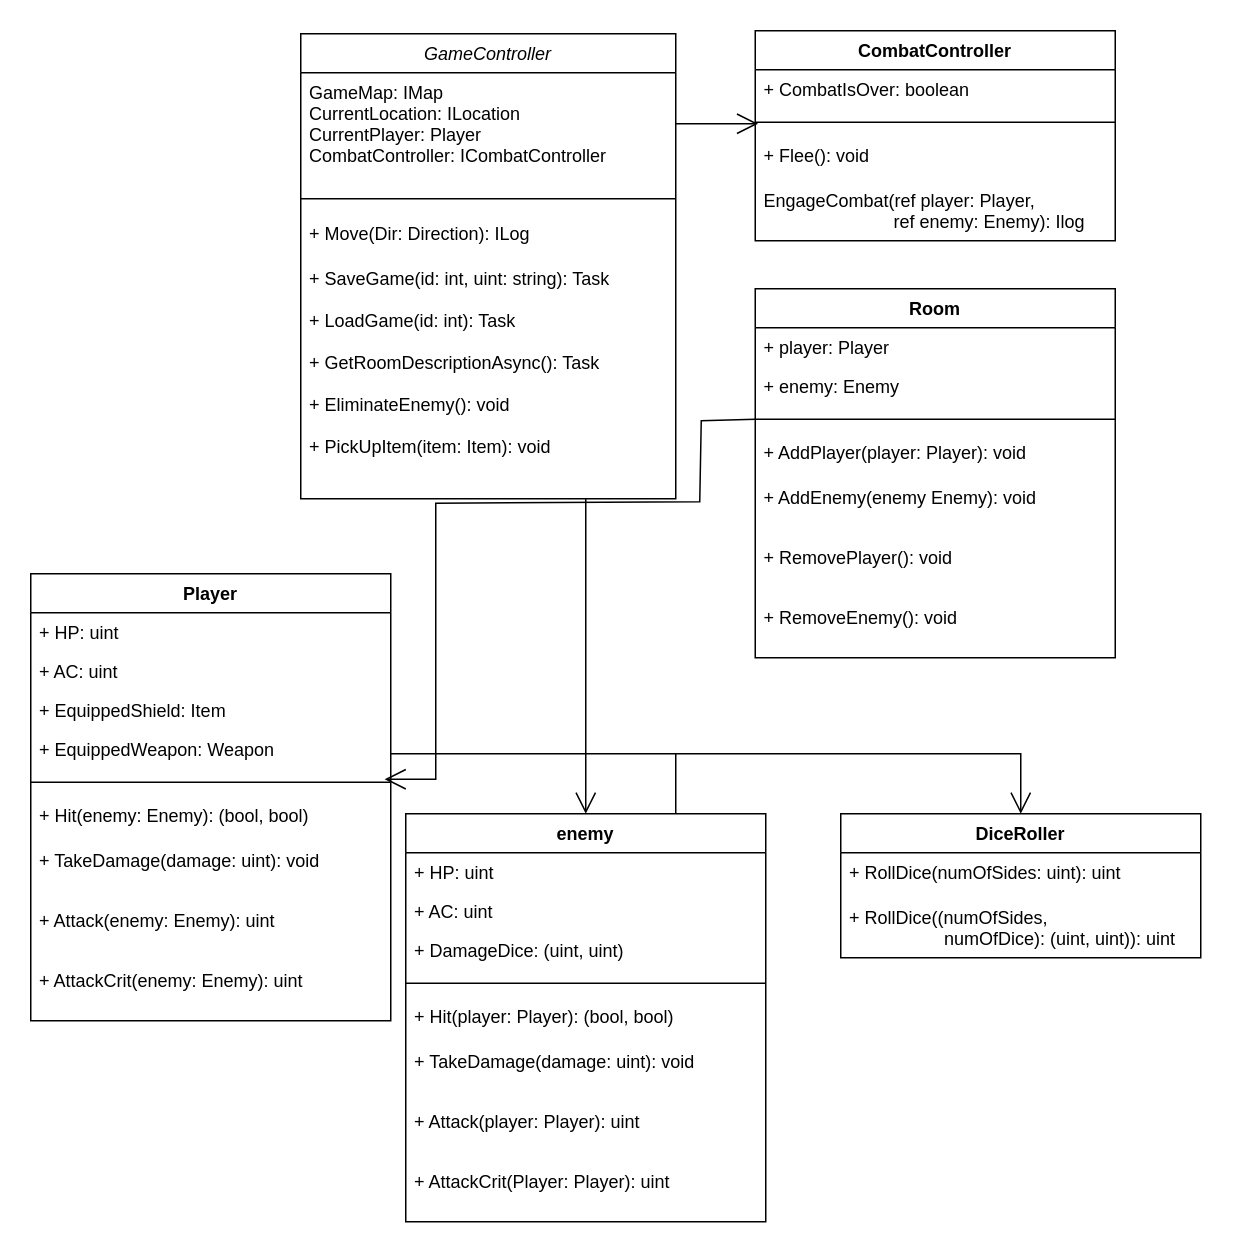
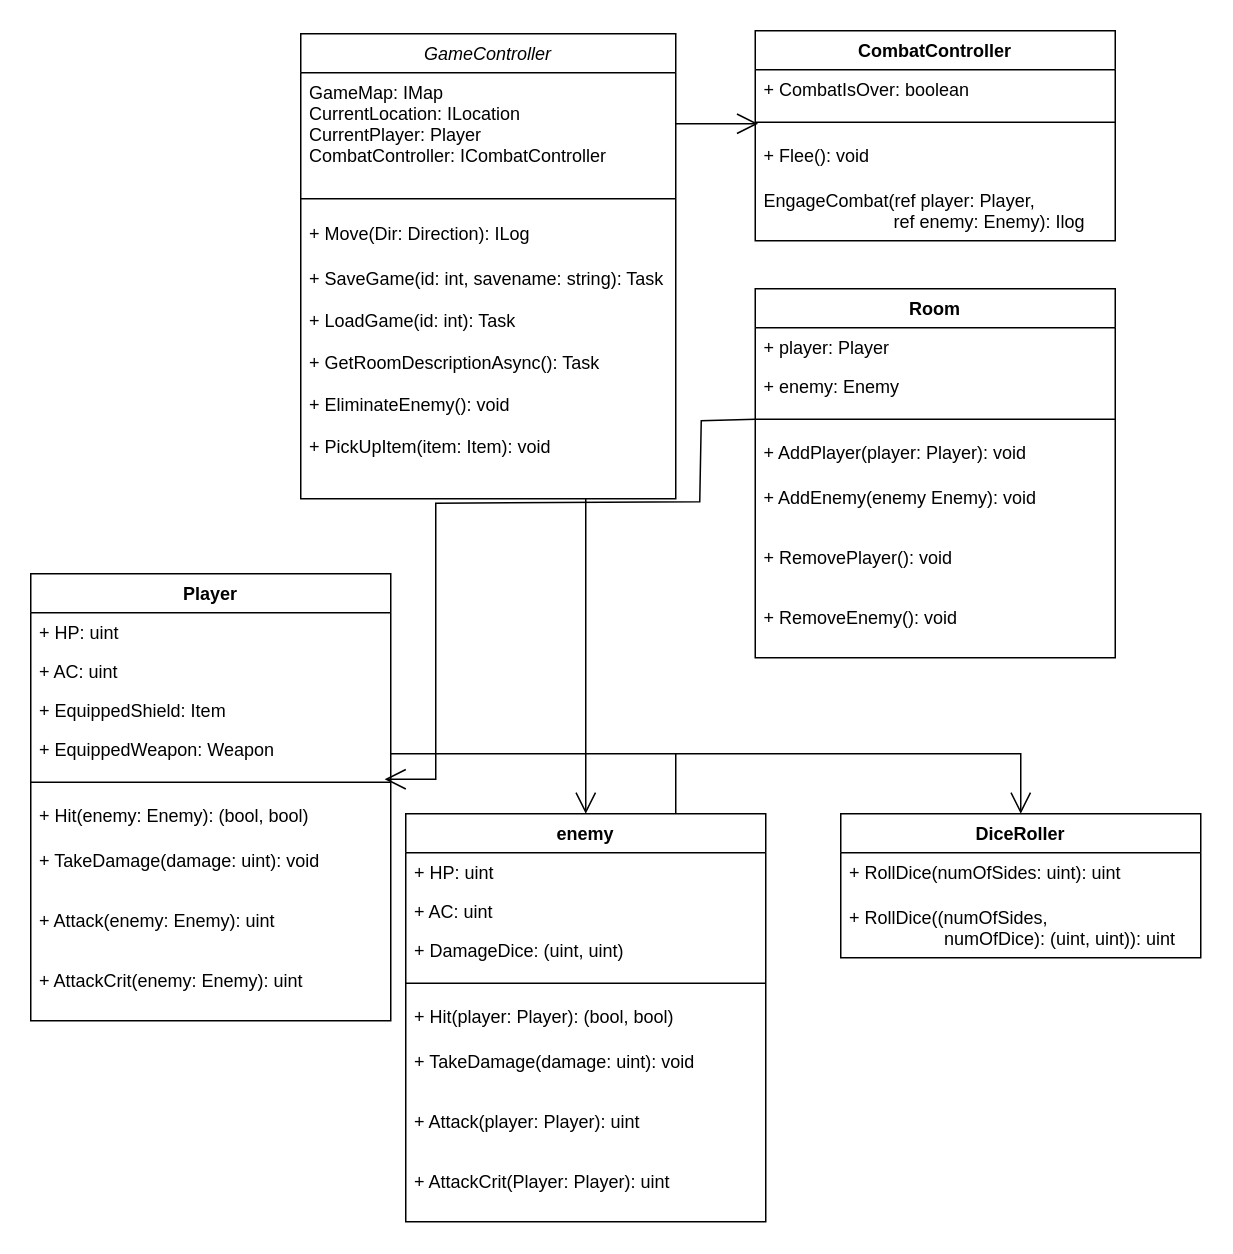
- <mxCell id="6" value="+ SaveGame(id: int, uint: string): Task" style="text;align=left;verticalAlign=top;spacingLeft=4;spacingRight=4;overflow=hidden;rotatable=0;points=[[0,0.5],[1,0.5]];portConstraint=eastwest;" vertex="1" parent="2"><mxGeometry y="150" width="250" height="28" as="geometry" /></mxCell>
+ <mxCell id="6" value="+ SaveGame(id: int, savename: string): Task" style="text;align=left;verticalAlign=top;spacingLeft=4;spacingRight=4;overflow=hidden;rotatable=0;points=[[0,0.5],[1,0.5]];portConstraint=eastwest;" vertex="1" parent="2"><mxGeometry y="150" width="250" height="28" as="geometry" /></mxCell>
